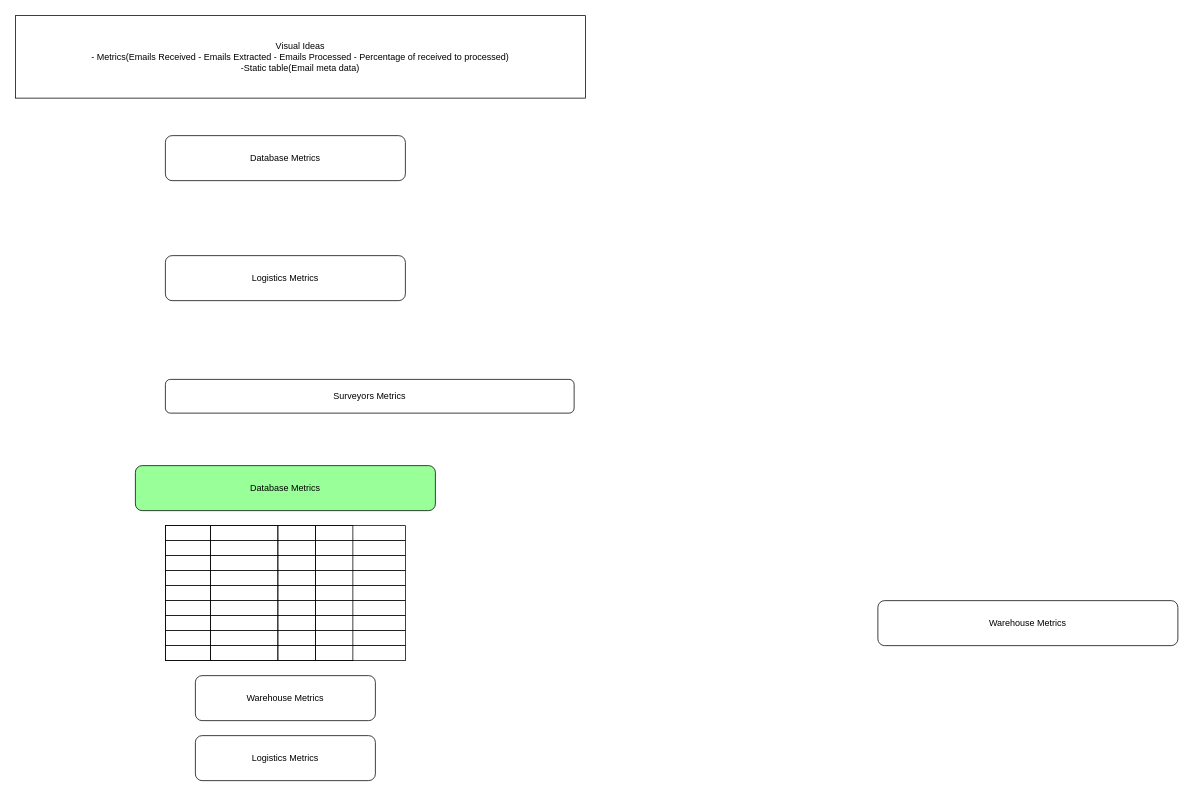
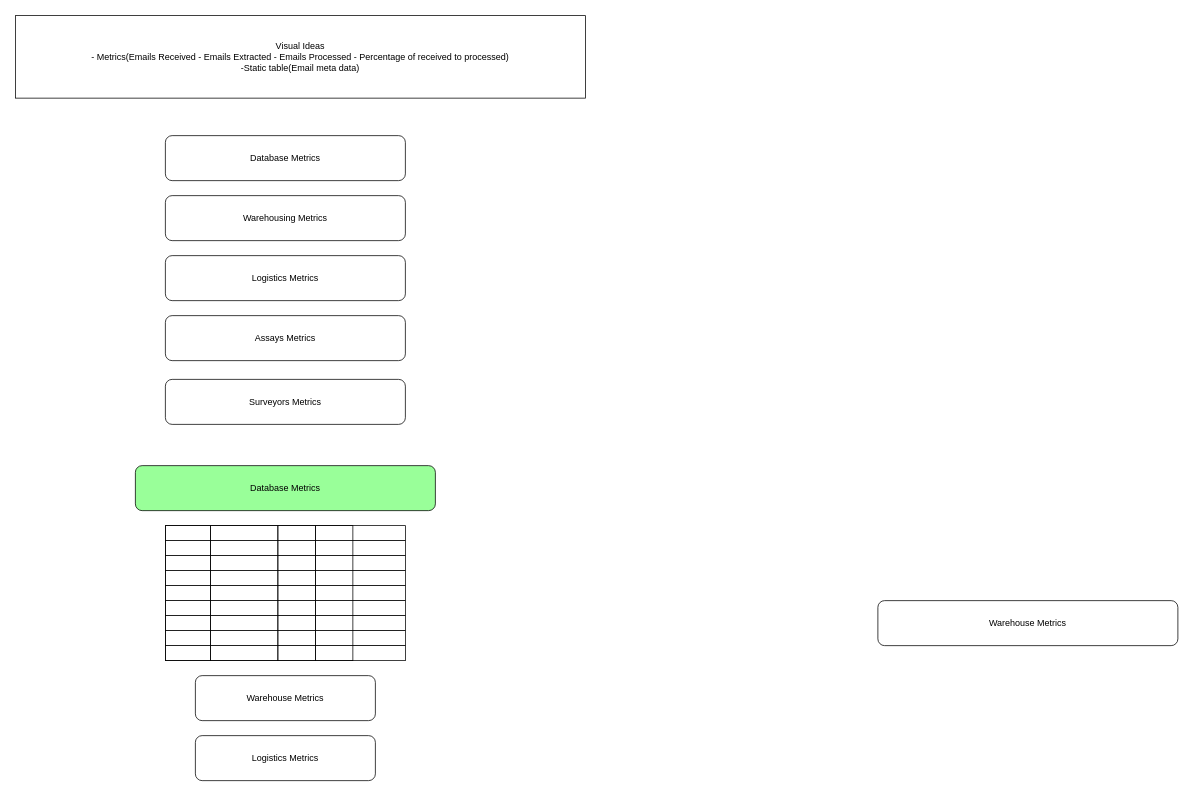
+ <mxCell id="4" value="Warehousing Metrics" style="rounded=1;whiteSpace=wrap;html=1;" vertex="1" parent="1"><mxGeometry x="220" y="260" width="320" height="60" as="geometry" /></mxCell>
+ <mxCell id="24" value="Assays Metrics" style="rounded=1;whiteSpace=wrap;html=1;" vertex="1" parent="1"><mxGeometry x="220" y="420" width="320" height="60" as="geometry" /></mxCell>
- <mxCell id="25" value="Surveyors Metrics" style="rounded=1;whiteSpace=wrap;html=1;" vertex="1" parent="1"><mxGeometry x="220" y="505" width="545" height="45" as="geometry" /></mxCell>
+ <mxCell id="25" value="Surveyors Metrics" style="rounded=1;whiteSpace=wrap;html=1;" vertex="1" parent="1"><mxGeometry x="220" y="505" width="320" height="60" as="geometry" /></mxCell>
